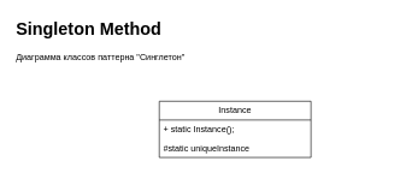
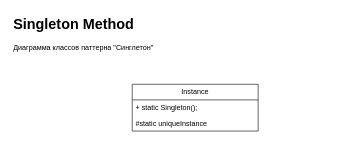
- <mxCell id="4" value="+ static Instance();" style="text;strokeColor=none;fillColor=none;align=left;verticalAlign=top;spacingLeft=4;spacingRight=4;overflow=hidden;rotatable=0;points=[[0,0.5],[1,0.5]];portConstraint=eastwest;whiteSpace=wrap;html=1;" vertex="1" parent="3"><mxGeometry y="26" width="210" height="26" as="geometry" /></mxCell>
+ <mxCell id="4" value="+ static Singleton();" style="text;strokeColor=none;fillColor=none;align=left;verticalAlign=top;spacingLeft=4;spacingRight=4;overflow=hidden;rotatable=0;points=[[0,0.5],[1,0.5]];portConstraint=eastwest;whiteSpace=wrap;html=1;" vertex="1" parent="3"><mxGeometry y="26" width="210" height="26" as="geometry" /></mxCell>
